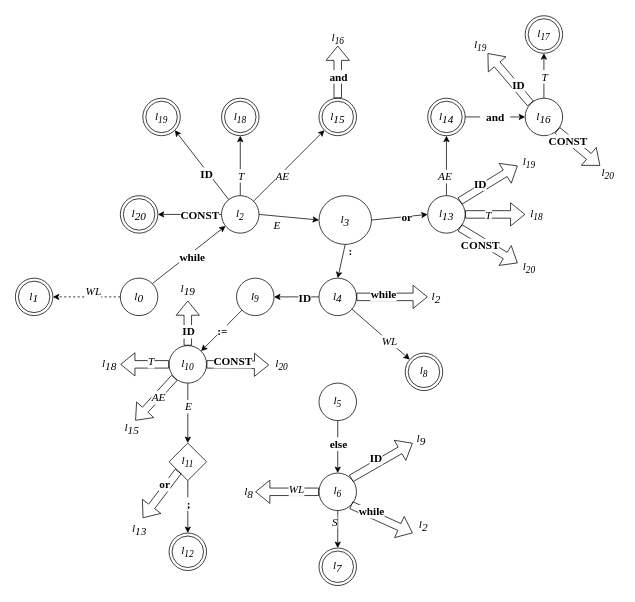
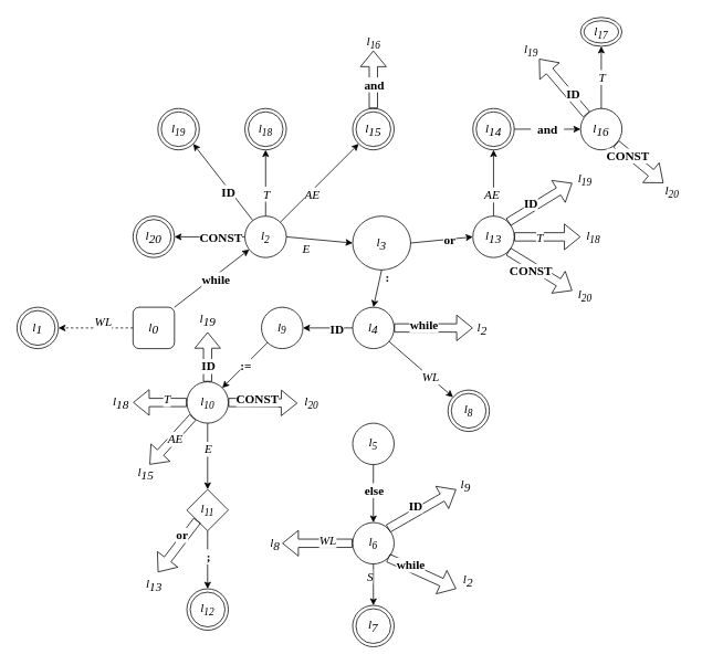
- <mxCell id="47" value="&lt;i style=&quot;font-family: &amp;#34;helvetica&amp;#34; ; font-size: 15px&quot;&gt;&lt;font face=&quot;Tahoma&quot; style=&quot;font-size: 15px&quot;&gt;l&lt;span style=&quot;font-size: 15px&quot;&gt;&lt;sub&gt;17&lt;/sub&gt;&lt;/span&gt;&lt;/font&gt;&lt;/i&gt;" style="ellipse;shape=doubleEllipse;whiteSpace=wrap;html=1;aspect=fixed;fontFamily=Tahoma;fontSize=15;" parent="1" vertex="1"><mxGeometry x="700" y="20" width="50" height="50" as="geometry" /></mxCell>
+ <mxCell id="47" value="&lt;i style=&quot;font-family: &amp;#34;helvetica&amp;#34; ; font-size: 15px&quot;&gt;&lt;font face=&quot;Tahoma&quot; style=&quot;font-size: 15px&quot;&gt;l&lt;span style=&quot;font-size: 15px&quot;&gt;&lt;sub&gt;17&lt;/sub&gt;&lt;/span&gt;&lt;/font&gt;&lt;/i&gt;" style="ellipse;shape=doubleEllipse;whiteSpace=wrap;html=1;aspect=fixed;fontFamily=Tahoma;fontSize=15;" parent="1" vertex="1"><mxGeometry x="700" y="20" width="50" height="35" as="geometry" /></mxCell>
- <mxCell id="2" value="&lt;i style=&quot;font-size: 15px;&quot;&gt;&lt;font face=&quot;Tahoma&quot; style=&quot;font-size: 15px;&quot;&gt;l&lt;sub style=&quot;font-size: 15px;&quot;&gt;0&lt;/sub&gt;&lt;/font&gt;&lt;/i&gt;" style="ellipse;whiteSpace=wrap;html=1;aspect=fixed;fontSize=15;" parent="1" vertex="1"><mxGeometry x="160" y="370" width="50" height="50" as="geometry" /></mxCell>
+ <mxCell id="2" value="&lt;i style=&quot;font-size: 15px;&quot;&gt;&lt;font face=&quot;Tahoma&quot; style=&quot;font-size: 15px;&quot;&gt;l&lt;sub style=&quot;font-size: 15px;&quot;&gt;0&lt;/sub&gt;&lt;/font&gt;&lt;/i&gt;" style="whiteSpace=wrap;html=1;aspect=fixed;fontSize=15;rounded=1;" parent="1" vertex="1"><mxGeometry x="160" y="370" width="50" height="50" as="geometry" /></mxCell>
